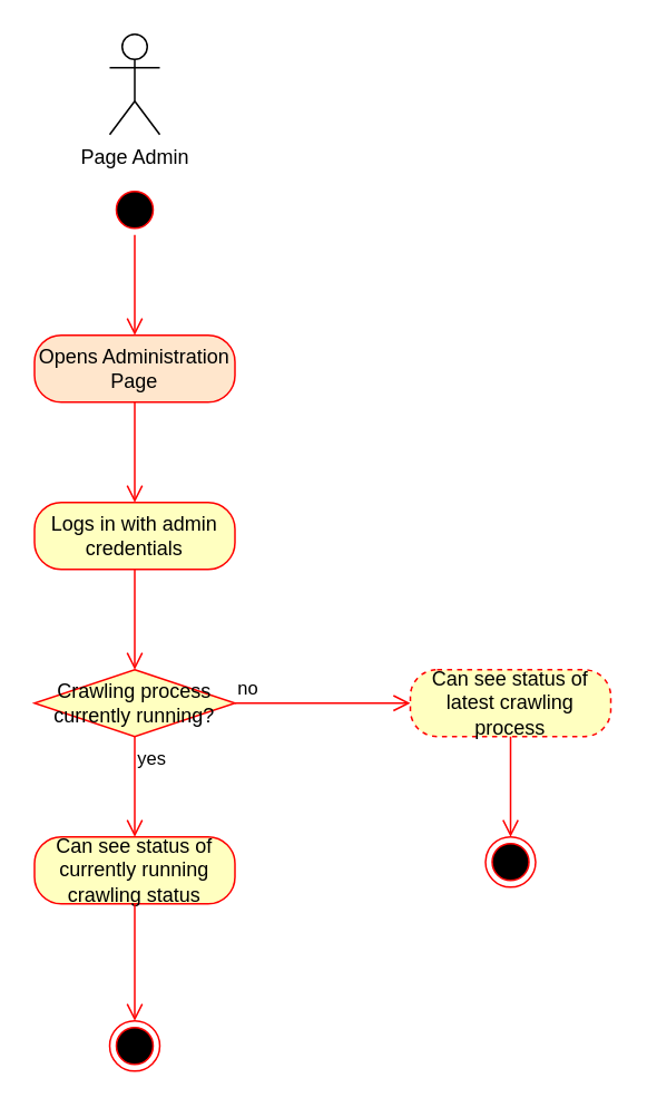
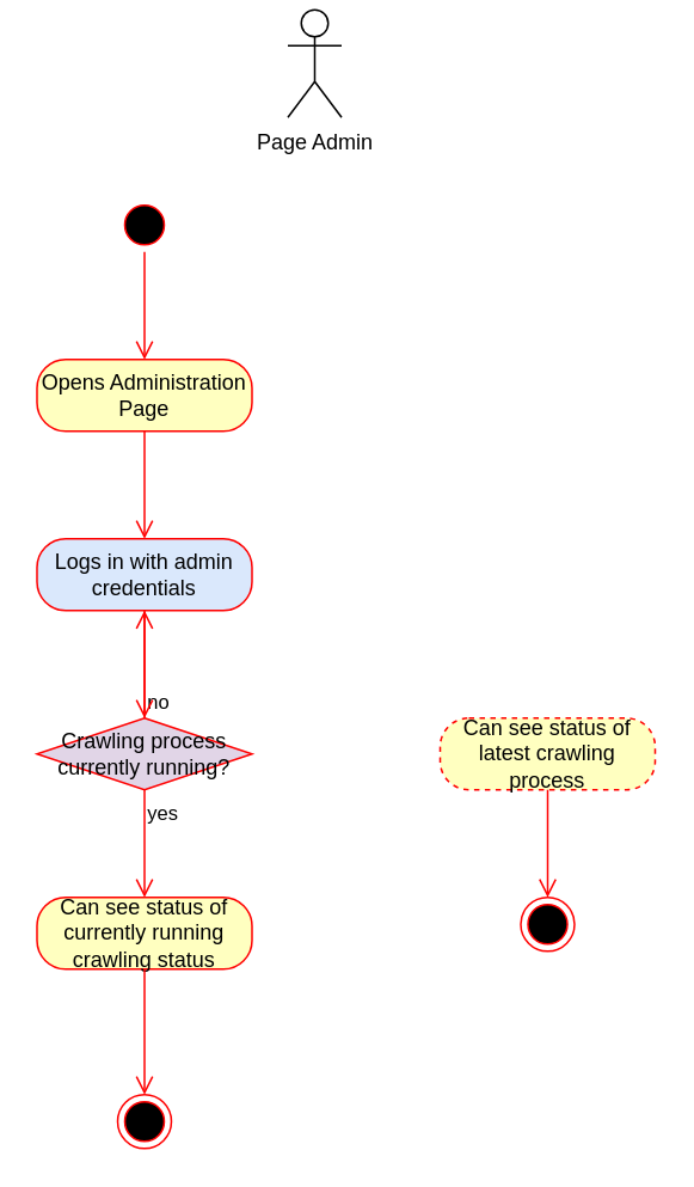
- <mxCell id="4" value="Page Admin" style="shape=umlActor;verticalLabelPosition=bottom;verticalAlign=top;html=1;" vertex="1" parent="1"><mxGeometry x="65" y="20" width="30" height="60" as="geometry" /></mxCell>
+ <mxCell id="4" value="Page Admin" style="shape=umlActor;verticalLabelPosition=bottom;verticalAlign=top;html=1;" vertex="1" parent="1"><mxGeometry x="160" y="5" width="30" height="60" as="geometry" /></mxCell>
- <mxCell id="5" value="Opens Administration Page" style="rounded=1;whiteSpace=wrap;html=1;arcSize=40;fontColor=#000000;fillColor=#ffe6cc;strokeColor=#ff0000;" vertex="1" parent="1"><mxGeometry x="20" y="200" width="120" height="40" as="geometry" /></mxCell>
+ <mxCell id="5" value="Opens Administration Page" style="rounded=1;whiteSpace=wrap;html=1;arcSize=40;fontColor=#000000;fillColor=#ffffc0;strokeColor=#ff0000;" vertex="1" parent="1"><mxGeometry x="20" y="200" width="120" height="40" as="geometry" /></mxCell>
- <mxCell id="16" value="Logs in with admin credentials" style="rounded=1;whiteSpace=wrap;html=1;arcSize=40;fontColor=#000000;fillColor=#ffffc0;strokeColor=#ff0000;" vertex="1" parent="1"><mxGeometry x="20" y="300" width="120" height="40" as="geometry" /></mxCell>
+ <mxCell id="16" value="Logs in with admin credentials" style="rounded=1;whiteSpace=wrap;html=1;arcSize=40;fontColor=#000000;fillColor=#dae8fc;strokeColor=#ff0000;" vertex="1" parent="1"><mxGeometry x="20" y="300" width="120" height="40" as="geometry" /></mxCell>
- <mxCell id="7" value="Crawling process currently running?" style="rhombus;whiteSpace=wrap;html=1;fillColor=#ffffc0;strokeColor=#ff0000;" vertex="1" parent="1"><mxGeometry x="20" y="400" width="120" height="40" as="geometry" /></mxCell>
+ <mxCell id="7" value="Crawling process currently running?" style="rhombus;whiteSpace=wrap;html=1;fillColor=#e1d5e7;strokeColor=#ff0000;" vertex="1" parent="1"><mxGeometry x="20" y="400" width="120" height="40" as="geometry" /></mxCell>
- <mxCell id="8" value="no" style="edgeStyle=orthogonalEdgeStyle;html=1;align=left;verticalAlign=bottom;endArrow=open;endSize=8;strokeColor=#ff0000;entryX=0;entryY=0.5;entryDx=0;entryDy=0;" edge="1" source="7" parent="1" target="10"><mxGeometry x="-1" relative="1" as="geometry"><mxPoint x="240" y="420" as="targetPoint" /></mxGeometry></mxCell>
+ <mxCell id="8" value="no" style="edgeStyle=orthogonalEdgeStyle;html=1;align=left;verticalAlign=bottom;endArrow=open;endSize=8;strokeColor=#ff0000;" edge="1" source="7" parent="1" target="16"><mxGeometry x="-1" relative="1" as="geometry"><mxPoint x="240" y="420" as="targetPoint" /></mxGeometry></mxCell>
